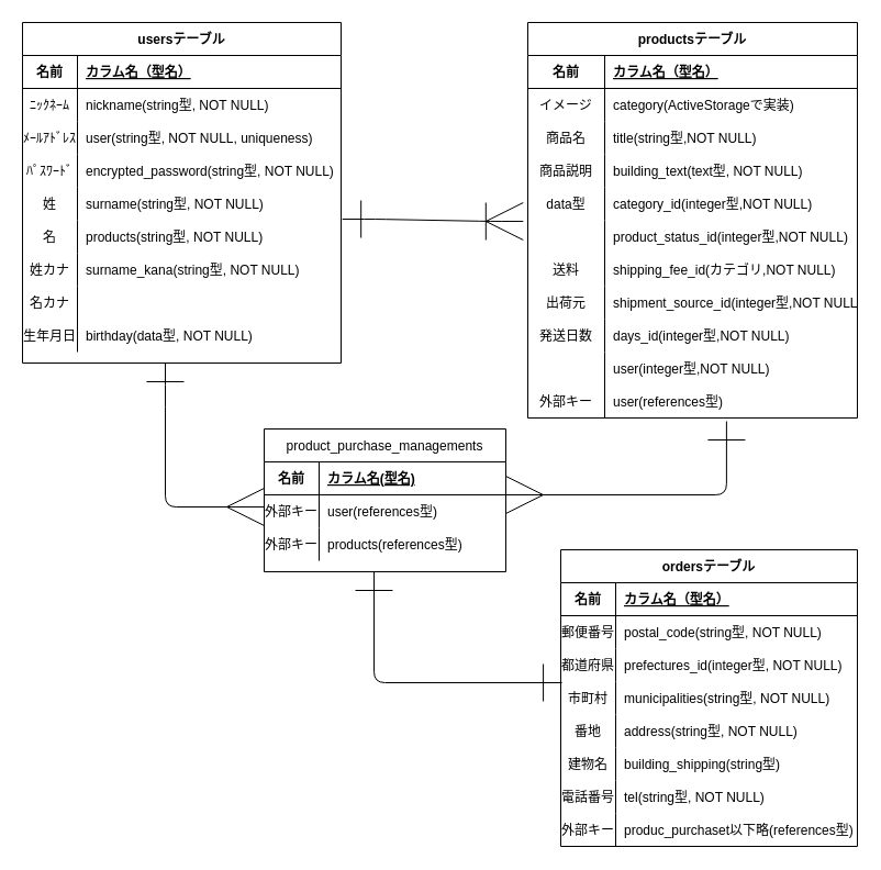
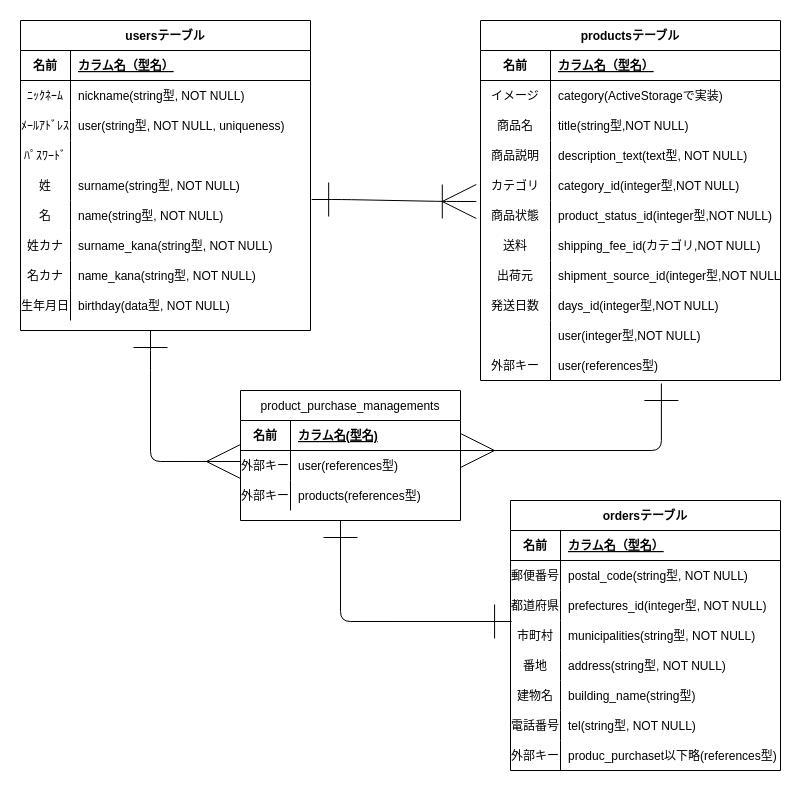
- <mxCell id="72" value="encrypted_password(string型, NOT NULL)" style="shape=partialRectangle;connectable=0;fillColor=none;top=0;left=0;bottom=0;right=0;align=left;spacingLeft=6;overflow=hidden;fontStyle=0" parent="70" vertex="1"><mxGeometry x="50" width="240" height="30" as="geometry" /></mxCell>
- <mxCell id="14" value="building_text(text型, NOT NULL)" style="shape=partialRectangle;connectable=0;fillColor=none;top=0;left=0;bottom=0;right=0;align=left;spacingLeft=6;overflow=hidden;" parent="12" vertex="1"><mxGeometry x="70" width="230" height="30" as="geometry" /></mxCell>
+ <mxCell id="14" value="description_text(text型, NOT NULL)" style="shape=partialRectangle;connectable=0;fillColor=none;top=0;left=0;bottom=0;right=0;align=left;spacingLeft=6;overflow=hidden;" parent="12" vertex="1"><mxGeometry x="70" width="230" height="30" as="geometry" /></mxCell>
- <mxCell id="16" value="data型" style="shape=partialRectangle;connectable=0;fillColor=none;top=0;left=0;bottom=0;right=0;editable=1;overflow=hidden;" parent="15" vertex="1"><mxGeometry width="70" height="30" as="geometry" /></mxCell>
+ <mxCell id="16" value="カテゴリ" style="shape=partialRectangle;connectable=0;fillColor=none;top=0;left=0;bottom=0;right=0;editable=1;overflow=hidden;" parent="15" vertex="1"><mxGeometry width="70" height="30" as="geometry" /></mxCell>
- <mxCell id="78" value="products(string型, NOT NULL)" style="shape=partialRectangle;connectable=0;fillColor=none;top=0;left=0;bottom=0;right=0;align=left;spacingLeft=6;overflow=hidden;" parent="76" vertex="1"><mxGeometry x="50" width="240" height="30" as="geometry" /></mxCell>
+ <mxCell id="78" value="name(string型, NOT NULL)" style="shape=partialRectangle;connectable=0;fillColor=none;top=0;left=0;bottom=0;right=0;align=left;spacingLeft=6;overflow=hidden;" parent="76" vertex="1"><mxGeometry x="50" width="240" height="30" as="geometry" /></mxCell>
+ <mxCell id="19" value="商品状態" style="shape=partialRectangle;connectable=0;fillColor=none;top=0;left=0;bottom=0;right=0;editable=1;overflow=hidden;" parent="18" vertex="1"><mxGeometry width="70" height="30" as="geometry" /></mxCell>
+ <mxCell id="84" value="name_kana(string型, NOT NULL)" style="shape=partialRectangle;connectable=0;fillColor=none;top=0;left=0;bottom=0;right=0;align=left;spacingLeft=6;overflow=hidden;" parent="82" vertex="1"><mxGeometry x="50" width="240" height="30" as="geometry" /></mxCell>
- <mxCell id="53" value="building_shipping(string型)" style="shape=partialRectangle;connectable=0;fillColor=none;top=0;left=0;bottom=0;right=0;align=left;spacingLeft=6;overflow=hidden;" parent="51" vertex="1"><mxGeometry x="50" width="220" height="30" as="geometry" /></mxCell>
+ <mxCell id="53" value="building_name(string型)" style="shape=partialRectangle;connectable=0;fillColor=none;top=0;left=0;bottom=0;right=0;align=left;spacingLeft=6;overflow=hidden;" parent="51" vertex="1"><mxGeometry x="50" width="220" height="30" as="geometry" /></mxCell>
